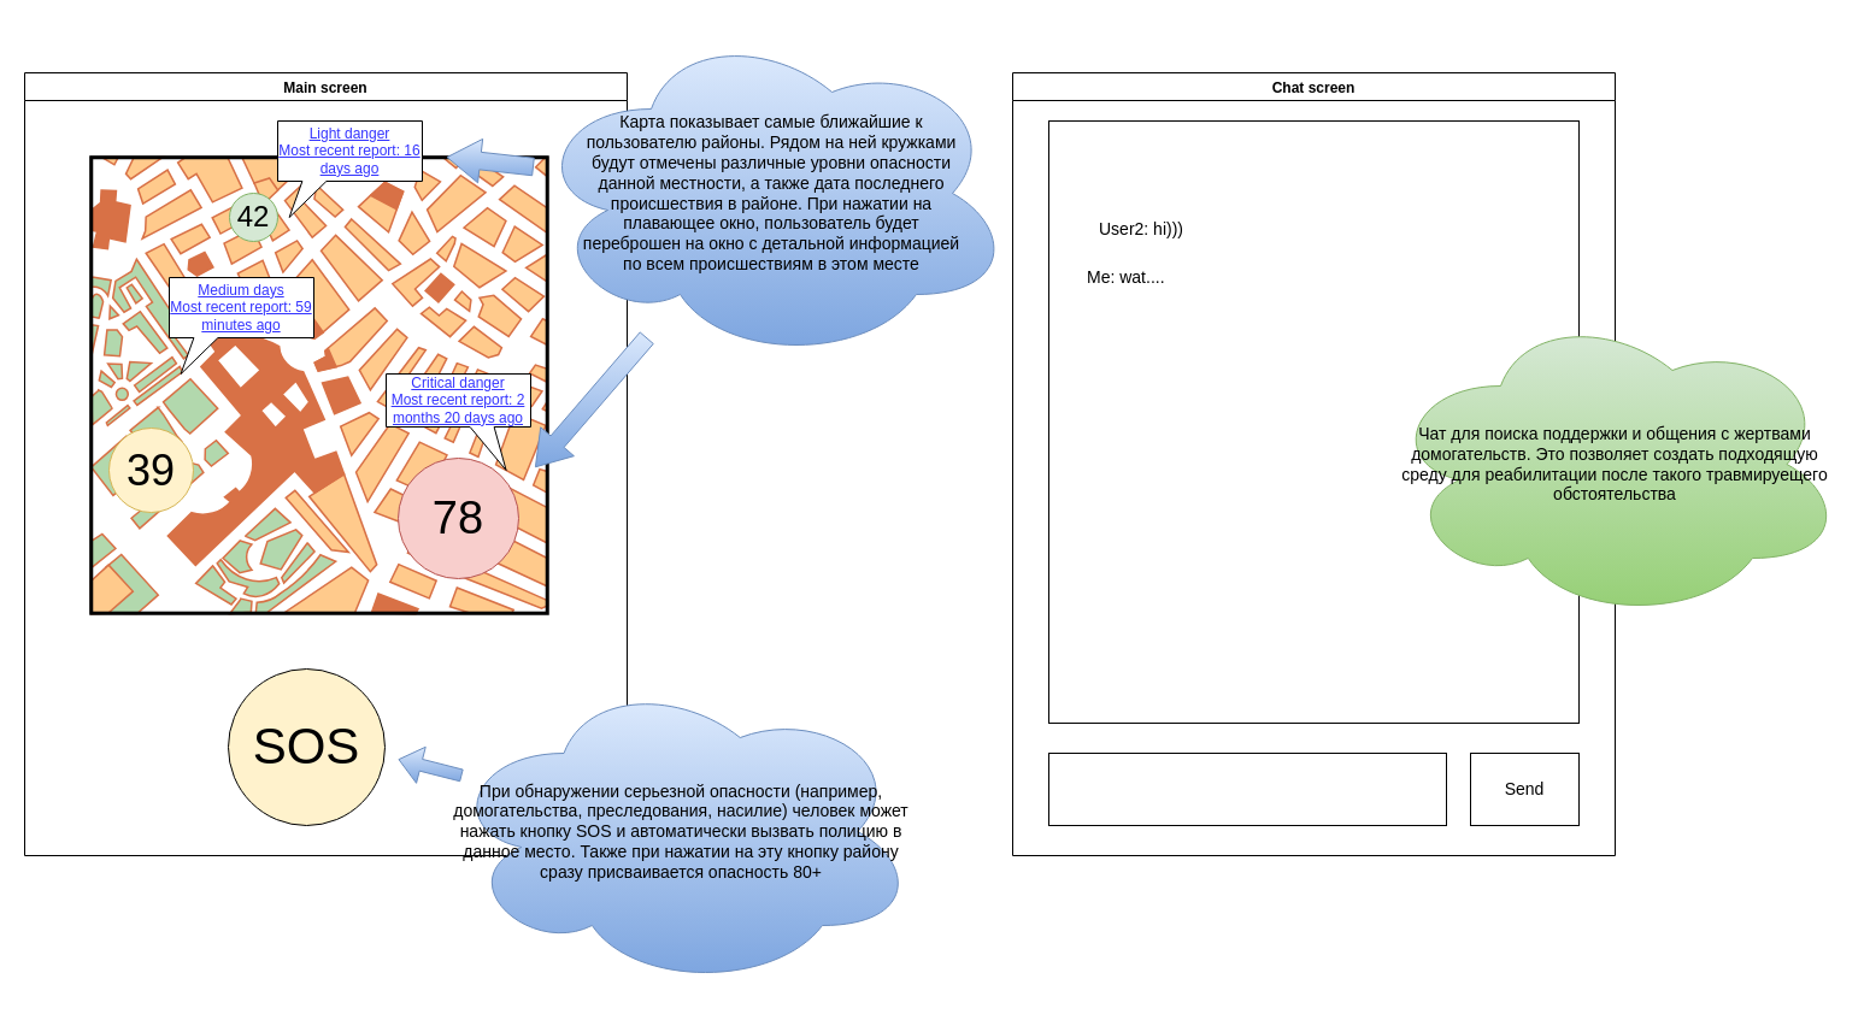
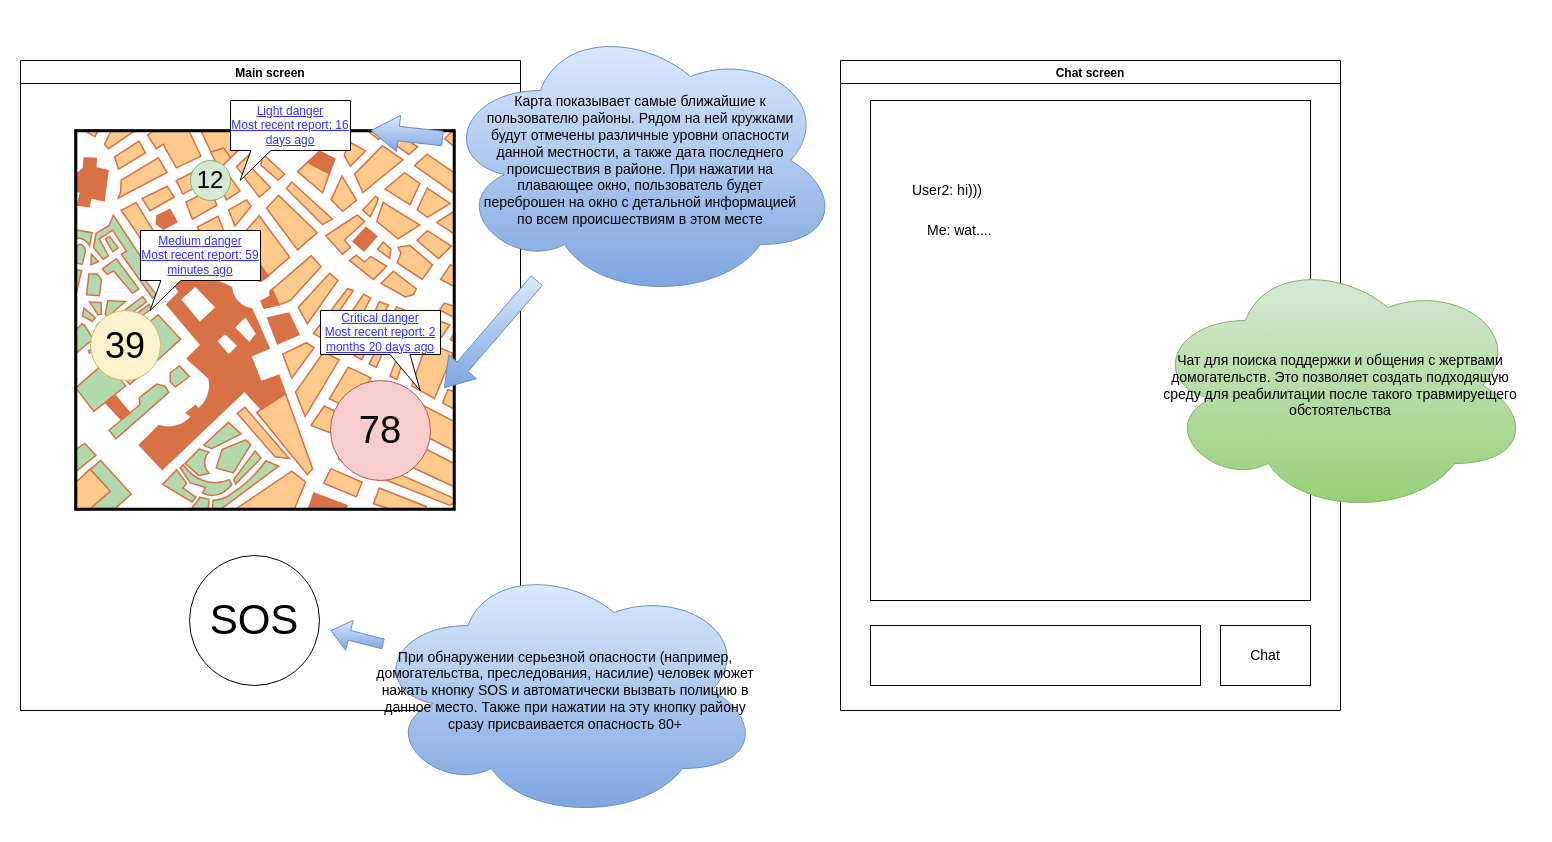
- <mxCell id="5" value="42" style="ellipse;whiteSpace=wrap;html=1;aspect=fixed;fillColor=#d5e8d4;strokeColor=#82b366;fontSize=24;" vertex="1" parent="2"><mxGeometry x="170" y="100" width="40" height="40" as="geometry" /></mxCell>
+ <mxCell id="5" value="12" style="ellipse;whiteSpace=wrap;html=1;aspect=fixed;fillColor=#d5e8d4;strokeColor=#82b366;fontSize=24;" vertex="1" parent="2"><mxGeometry x="170" y="100" width="40" height="40" as="geometry" /></mxCell>
- <mxCell id="22" value="Me: wat...." style="text;html=1;strokeColor=none;fillColor=none;align=left;verticalAlign=middle;whiteSpace=wrap;rounded=0;fontSize=14;fontColor=#000000;textDirection=ltr;" vertex="1" parent="17"><mxGeometry x="60" y="155" width="310" height="30" as="geometry" /></mxCell>
+ <mxCell id="22" value="Me: wat...." style="text;html=1;strokeColor=none;fillColor=none;align=left;verticalAlign=middle;whiteSpace=wrap;rounded=0;fontSize=14;fontColor=#000000;textDirection=ltr;" vertex="1" parent="17"><mxGeometry x="85" y="155" width="310" height="30" as="geometry" /></mxCell>
- <mxCell id="10" value="Medium days&lt;br style=&quot;font-size: 12px;&quot;&gt;Most recent report: 59 minutes ago" style="shape=callout;whiteSpace=wrap;html=1;perimeter=calloutPerimeter;fontSize=12;position2=0.08;size=30;position=0.17;fontColor=#3333FF;fontStyle=4" vertex="1" parent="2"><mxGeometry x="120" y="170" width="120" height="80" as="geometry" /></mxCell>
+ <mxCell id="10" value="Medium danger&lt;br style=&quot;font-size: 12px;&quot;&gt;Most recent report: 59 minutes ago" style="shape=callout;whiteSpace=wrap;html=1;perimeter=calloutPerimeter;fontSize=12;position2=0.08;size=30;position=0.17;fontColor=#3333FF;fontStyle=4" vertex="1" parent="2"><mxGeometry x="120" y="170" width="120" height="80" as="geometry" /></mxCell>
- <mxCell id="8" value="39" style="ellipse;whiteSpace=wrap;html=1;aspect=fixed;fontSize=36;fillColor=#fff2cc;strokeColor=#d6b656;" vertex="1" parent="2"><mxGeometry x="70" y="295" width="70" height="70" as="geometry" /></mxCell>
+ <mxCell id="8" value="39" style="ellipse;whiteSpace=wrap;html=1;aspect=fixed;fontSize=36;fillColor=#fff2cc;strokeColor=#d6b656;" vertex="1" parent="2"><mxGeometry x="70" y="250" width="70" height="70" as="geometry" /></mxCell>
- <mxCell id="4" value="SOS" style="ellipse;whiteSpace=wrap;html=1;aspect=fixed;fontSize=42;fillColor=#fff2cc;" vertex="1" parent="2"><mxGeometry x="169" y="495" width="130" height="130" as="geometry" /></mxCell>
+ <mxCell id="4" value="SOS" style="ellipse;whiteSpace=wrap;html=1;aspect=fixed;fontSize=42;" vertex="1" parent="2"><mxGeometry x="169" y="495" width="130" height="130" as="geometry" /></mxCell>
- <mxCell id="20" value="Send" style="rounded=0;whiteSpace=wrap;html=1;fontSize=14;fontColor=#000000;" vertex="1" parent="17"><mxGeometry x="380" y="565" width="90" height="60" as="geometry" /></mxCell>
+ <mxCell id="20" value="Chat" style="rounded=0;whiteSpace=wrap;html=1;fontSize=14;fontColor=#000000;" vertex="1" parent="17"><mxGeometry x="380" y="565" width="90" height="60" as="geometry" /></mxCell>
